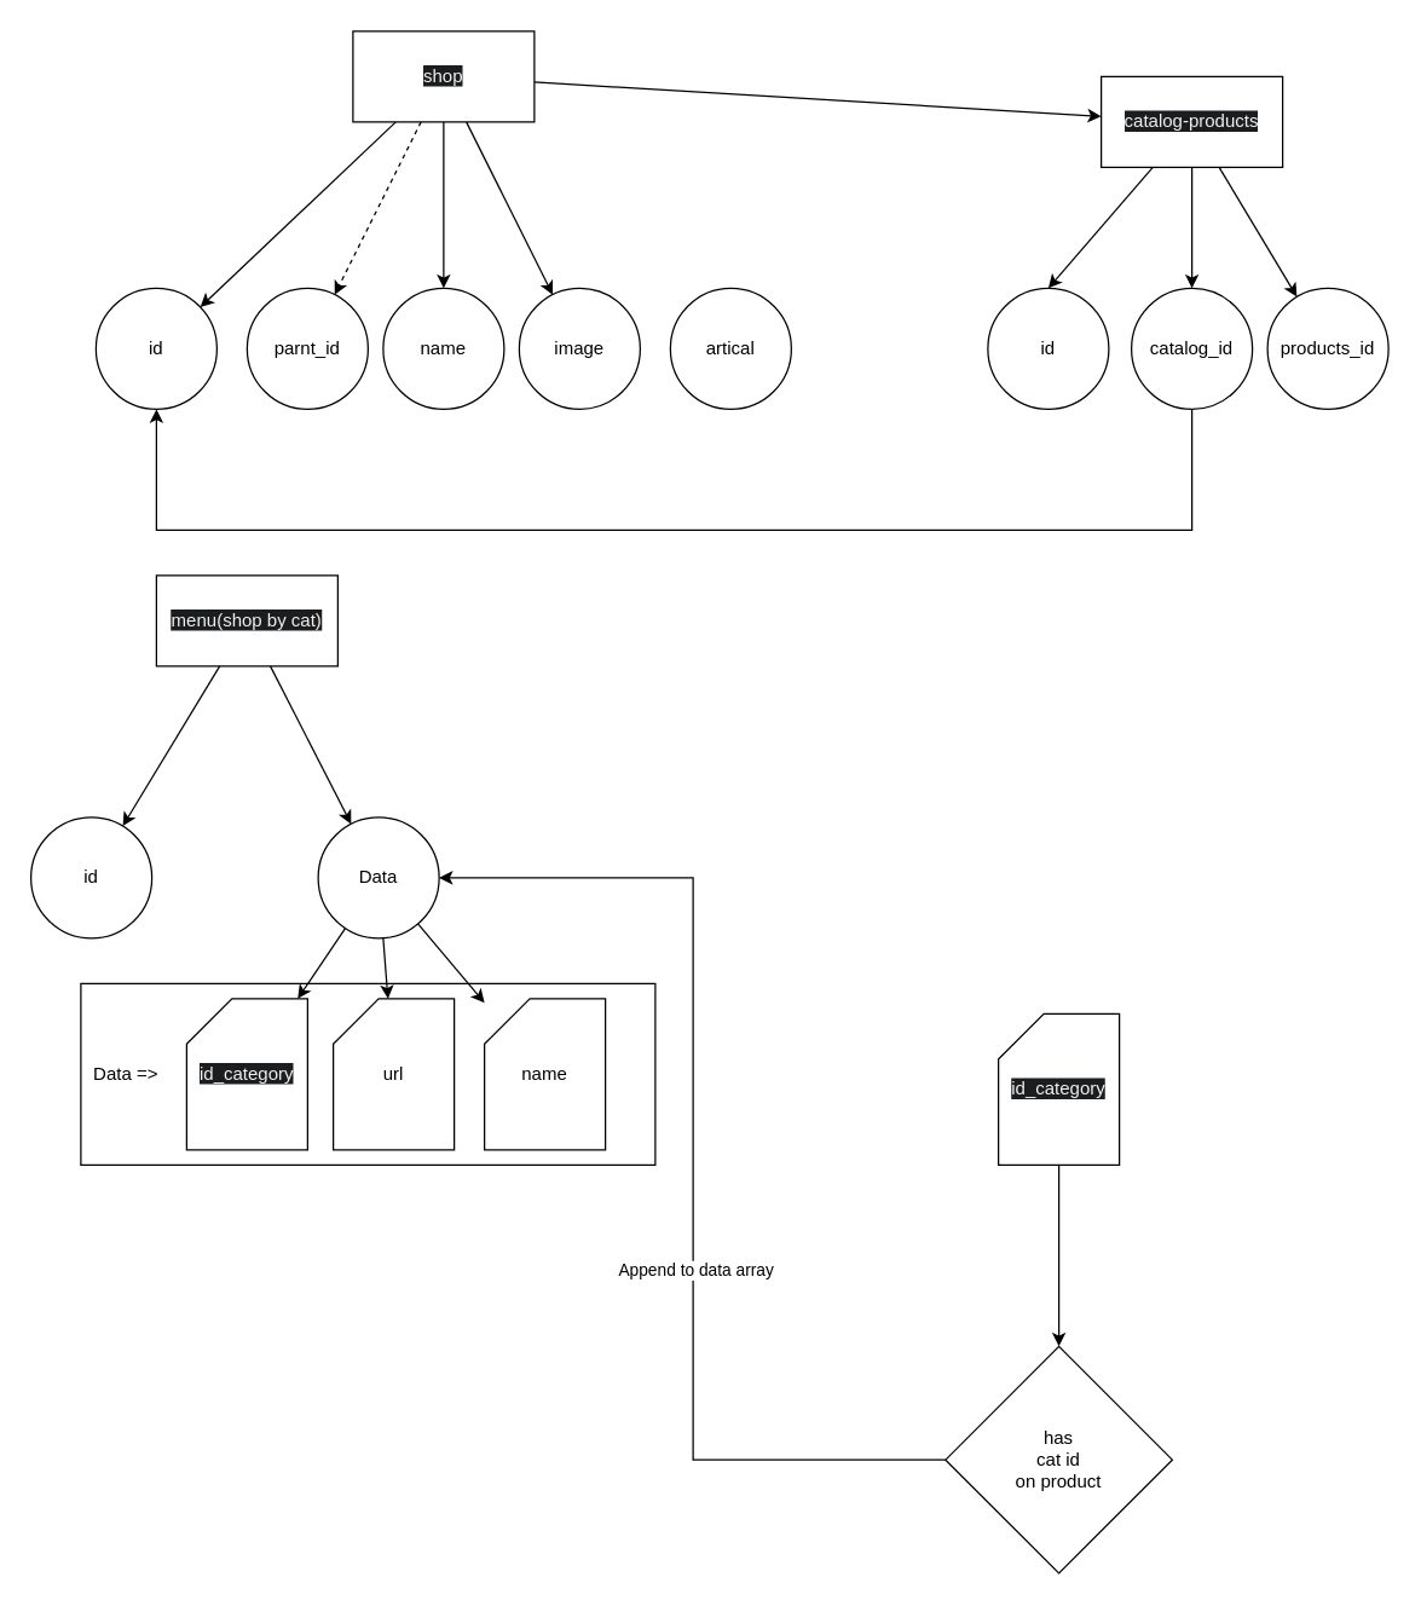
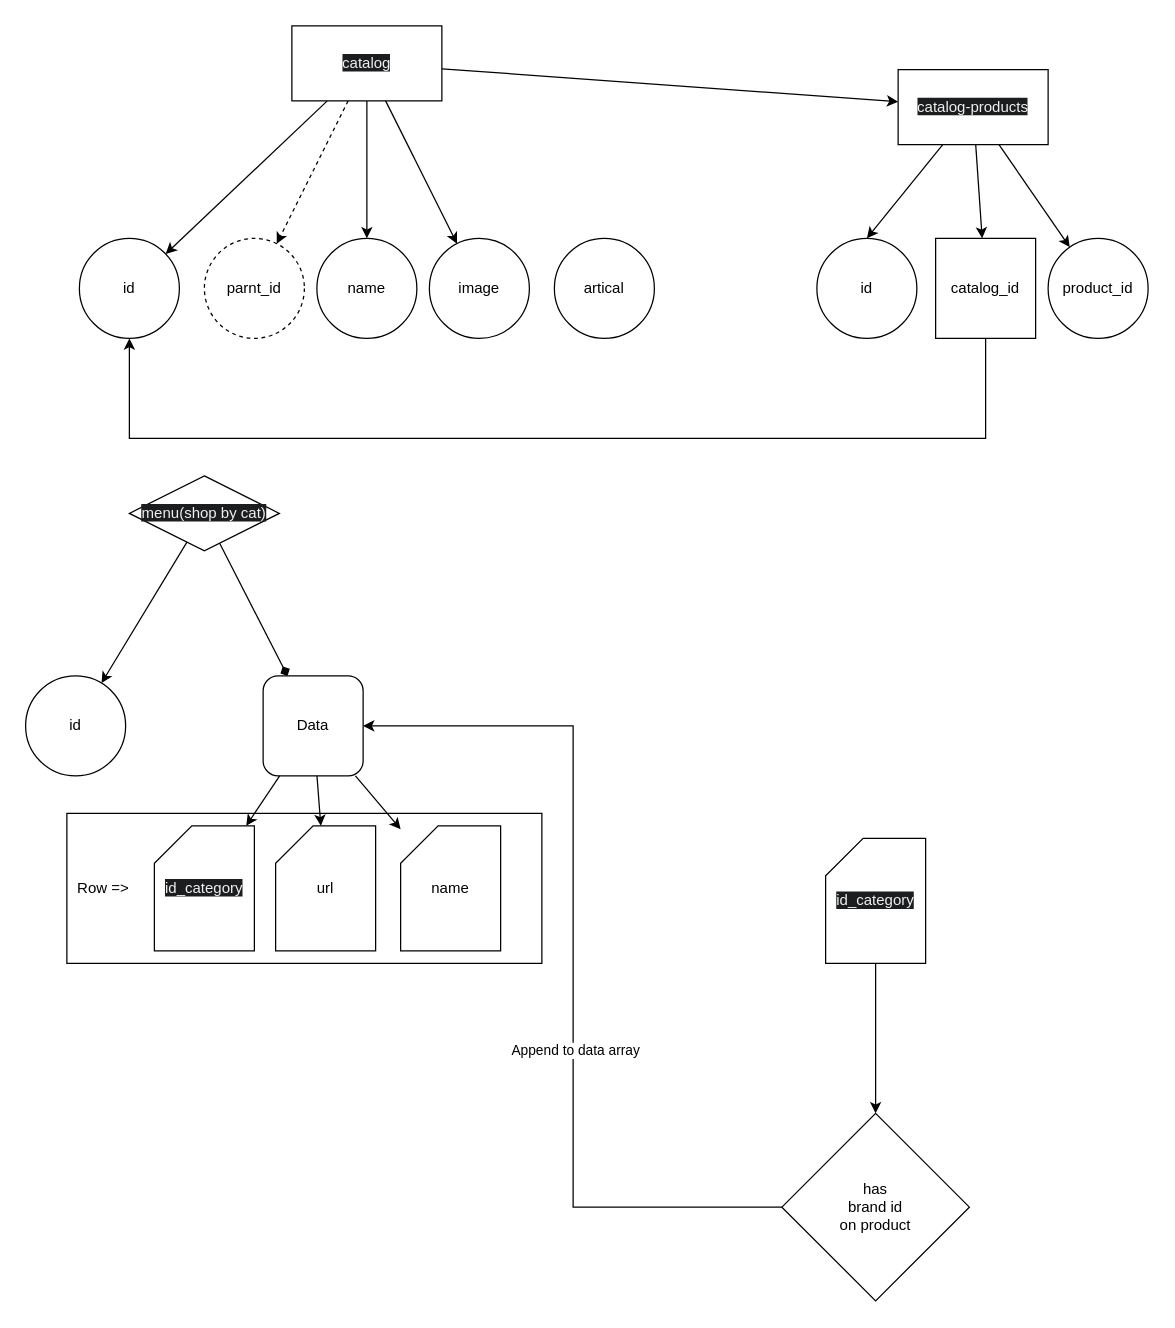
- <mxCell id="16" value="&lt;span style=&quot;color: rgb(240, 240, 240); font-family: Helvetica; font-size: 12px; font-style: normal; font-variant-ligatures: normal; font-variant-caps: normal; font-weight: 400; letter-spacing: normal; orphans: 2; text-align: center; text-indent: 0px; text-transform: none; widows: 2; word-spacing: 0px; -webkit-text-stroke-width: 0px; white-space: normal; background-color: rgb(27, 29, 30); text-decoration-thickness: initial; text-decoration-style: initial; text-decoration-color: initial; display: inline !important; float: none;&quot;&gt;shop&lt;/span&gt;" style="rounded=0;whiteSpace=wrap;html=1;" vertex="1" parent="10"><mxGeometry x="170" width="120" height="60" as="geometry" /></mxCell>
+ <mxCell id="16" value="&lt;span style=&quot;color: rgb(240, 240, 240); font-family: Helvetica; font-size: 12px; font-style: normal; font-variant-ligatures: normal; font-variant-caps: normal; font-weight: 400; letter-spacing: normal; orphans: 2; text-align: center; text-indent: 0px; text-transform: none; widows: 2; word-spacing: 0px; -webkit-text-stroke-width: 0px; white-space: normal; background-color: rgb(27, 29, 30); text-decoration-thickness: initial; text-decoration-style: initial; text-decoration-color: initial; display: inline !important; float: none;&quot;&gt;catalog&lt;/span&gt;" style="rounded=0;whiteSpace=wrap;html=1;" vertex="1" parent="10"><mxGeometry x="170" width="120" height="60" as="geometry" /></mxCell>
- <mxCell id="6" value="&lt;span style=&quot;color: rgb(240, 240, 240); font-family: Helvetica; font-size: 12px; font-style: normal; font-variant-ligatures: normal; font-variant-caps: normal; font-weight: 400; letter-spacing: normal; orphans: 2; text-align: center; text-indent: 0px; text-transform: none; widows: 2; word-spacing: 0px; -webkit-text-stroke-width: 0px; white-space: normal; background-color: rgb(27, 29, 30); text-decoration-thickness: initial; text-decoration-style: initial; text-decoration-color: initial; display: inline !important; float: none;&quot;&gt;catalog-products&lt;/span&gt;" style="rounded=0;whiteSpace=wrap;html=1;" vertex="1" parent="2"><mxGeometry x="75" width="120" height="60" as="geometry" /></mxCell>
+ <mxCell id="6" value="&lt;span style=&quot;color: rgb(240, 240, 240); font-family: Helvetica; font-size: 12px; font-style: normal; font-variant-ligatures: normal; font-variant-caps: normal; font-weight: 400; letter-spacing: normal; orphans: 2; text-align: center; text-indent: 0px; text-transform: none; widows: 2; word-spacing: 0px; -webkit-text-stroke-width: 0px; white-space: normal; background-color: rgb(27, 29, 30); text-decoration-thickness: initial; text-decoration-style: initial; text-decoration-color: initial; display: inline !important; float: none;&quot;&gt;catalog-products&lt;/span&gt;" style="rounded=0;whiteSpace=wrap;html=1;" vertex="1" parent="2"><mxGeometry x="65" y="5" width="120" height="60" as="geometry" /></mxCell>
- <mxCell id="21" value="parnt_id" style="ellipse;whiteSpace=wrap;html=1;aspect=fixed;" vertex="1" parent="10"><mxGeometry x="100" y="170" width="80" height="80" as="geometry" /></mxCell>
+ <mxCell id="21" value="parnt_id" style="ellipse;whiteSpace=wrap;html=1;aspect=fixed;dashed=1;" vertex="1" parent="10"><mxGeometry x="100" y="170" width="80" height="80" as="geometry" /></mxCell>
- <mxCell id="7" value="catalog_id" style="ellipse;whiteSpace=wrap;html=1;aspect=fixed;" vertex="1" parent="2"><mxGeometry x="95" y="140" width="80" height="80" as="geometry" /></mxCell>
+ <mxCell id="7" value="catalog_id" style="whiteSpace=wrap;html=1;aspect=fixed;rounded=0;" vertex="1" parent="2"><mxGeometry x="95" y="140" width="80" height="80" as="geometry" /></mxCell>
- <mxCell id="8" value="products_id" style="ellipse;whiteSpace=wrap;html=1;aspect=fixed;" vertex="1" parent="2"><mxGeometry x="185" y="140" width="80" height="80" as="geometry" /></mxCell>
+ <mxCell id="8" value="product_id" style="ellipse;whiteSpace=wrap;html=1;aspect=fixed;" vertex="1" parent="2"><mxGeometry x="185" y="140" width="80" height="80" as="geometry" /></mxCell>
- <mxCell id="26" value="&lt;span style=&quot;color: rgb(240, 240, 240); font-family: Helvetica; font-size: 12px; font-style: normal; font-variant-ligatures: normal; font-variant-caps: normal; font-weight: 400; letter-spacing: normal; orphans: 2; text-align: center; text-indent: 0px; text-transform: none; widows: 2; word-spacing: 0px; -webkit-text-stroke-width: 0px; white-space: normal; background-color: rgb(27, 29, 30); text-decoration-thickness: initial; text-decoration-style: initial; text-decoration-color: initial; display: inline !important; float: none;&quot;&gt;menu(shop by cat)&lt;/span&gt;" style="rounded=0;whiteSpace=wrap;html=1;container=0;" vertex="1" parent="23"><mxGeometry x="83" width="120" height="60" as="geometry" /></mxCell>
+ <mxCell id="26" value="&lt;span style=&quot;color: rgb(240, 240, 240); font-family: Helvetica; font-size: 12px; font-style: normal; font-variant-ligatures: normal; font-variant-caps: normal; font-weight: 400; letter-spacing: normal; orphans: 2; text-align: center; text-indent: 0px; text-transform: none; widows: 2; word-spacing: 0px; -webkit-text-stroke-width: 0px; white-space: normal; background-color: rgb(27, 29, 30); text-decoration-thickness: initial; text-decoration-style: initial; text-decoration-color: initial; display: inline !important; float: none;&quot;&gt;menu(shop by cat)&lt;/span&gt;" style="rhombus;whiteSpace=wrap;html=1;container=0;" vertex="1" parent="23"><mxGeometry x="83" width="120" height="60" as="geometry" /></mxCell>
- <mxCell id="25" style="rounded=0;orthogonalLoop=1;jettySize=auto;html=1;" edge="1" parent="23" source="26" target="27"><mxGeometry relative="1" as="geometry" /></mxCell>
+ <mxCell id="25" style="rounded=0;orthogonalLoop=1;jettySize=auto;html=1;endArrow=diamond;" edge="1" parent="23" source="26" target="27"><mxGeometry relative="1" as="geometry" /></mxCell>
- <mxCell id="27" value="Data" style="ellipse;whiteSpace=wrap;html=1;aspect=fixed;container=0;" vertex="1" parent="23"><mxGeometry x="190" y="160" width="80" height="80" as="geometry" /></mxCell>
+ <mxCell id="27" value="Data" style="whiteSpace=wrap;html=1;aspect=fixed;container=0;rounded=1;" vertex="1" parent="23"><mxGeometry x="190" y="160" width="80" height="80" as="geometry" /></mxCell>
- <mxCell id="29" value="&amp;nbsp; Data =&amp;gt;" style="rounded=0;whiteSpace=wrap;html=1;align=left;container=0;" vertex="1" parent="23"><mxGeometry x="33" y="270" width="380" height="120" as="geometry" /></mxCell>
+ <mxCell id="29" value="&amp;nbsp; Row =&amp;gt;" style="rounded=0;whiteSpace=wrap;html=1;align=left;container=0;" vertex="1" parent="23"><mxGeometry x="33" y="270" width="380" height="120" as="geometry" /></mxCell>
- <mxCell id="39" value="has&lt;br&gt;cat id&lt;br&gt;on product" style="rhombus;whiteSpace=wrap;html=1;container=0;" vertex="1" parent="23"><mxGeometry x="605" y="510" width="150" height="150" as="geometry" /></mxCell>
+ <mxCell id="39" value="has&lt;br&gt;brand id&lt;br&gt;on product" style="rhombus;whiteSpace=wrap;html=1;container=0;" vertex="1" parent="23"><mxGeometry x="605" y="510" width="150" height="150" as="geometry" /></mxCell>
